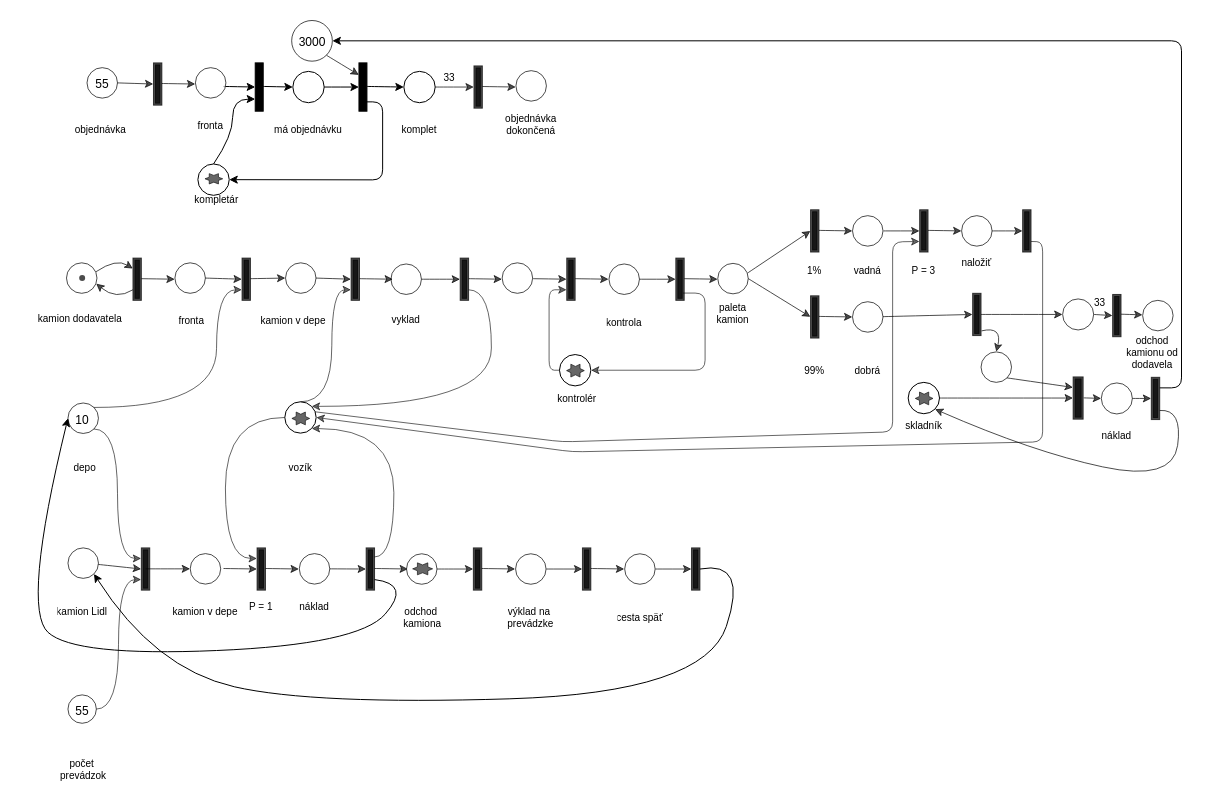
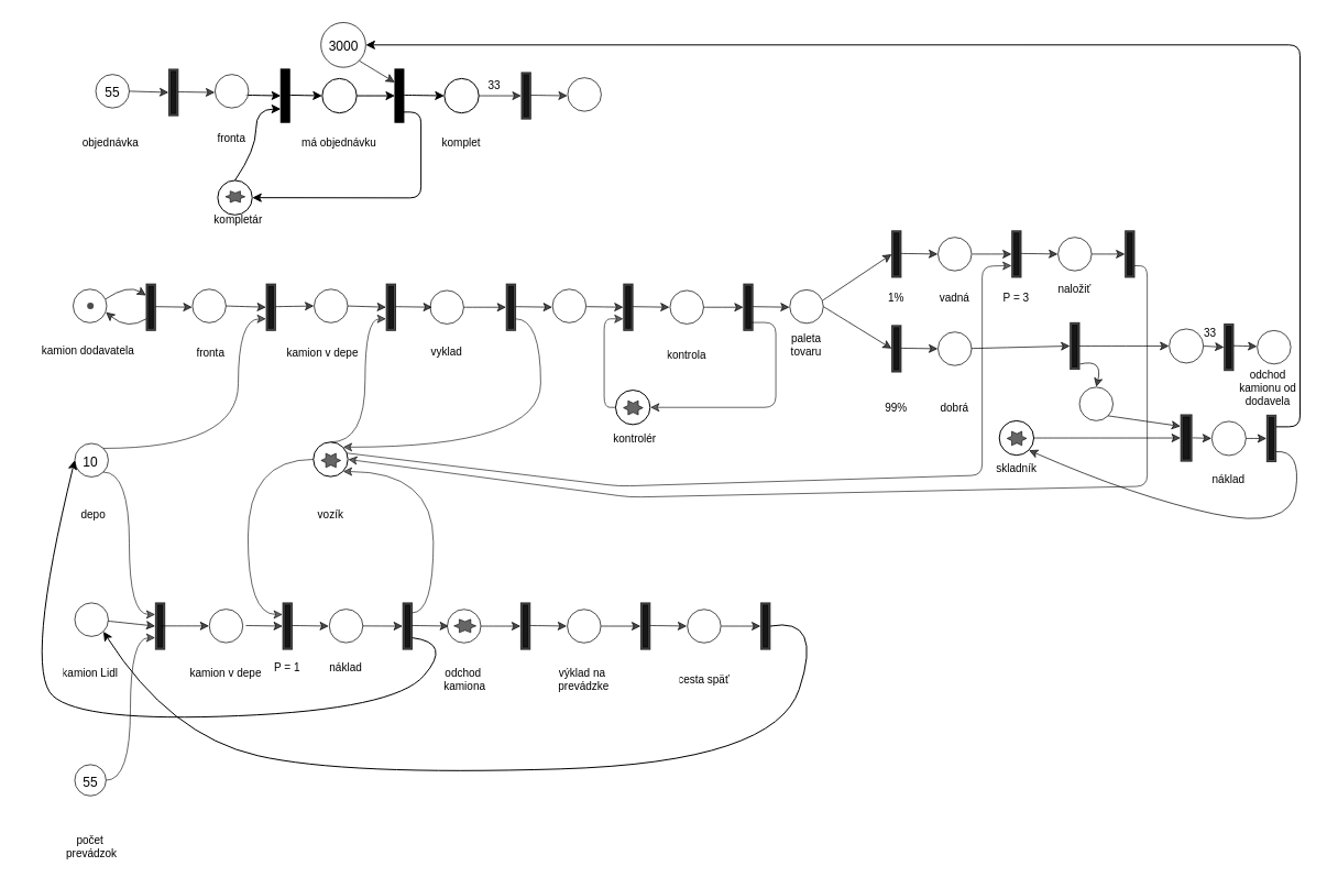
- <mxCell id="161" value="objednávka&#10;dokončená" style="text;strokeColor=none;fillColor=none;align=center;verticalAlign=middle;spacingLeft=4;spacingRight=4;overflow=hidden;points=[[0,0.5],[1,0.5]];portConstraint=eastwest;rotatable=0;fontSize=10;snapToPoint=0;opacity=70;rounded=0;direction=west;" vertex="1" parent="1"><mxGeometry x="494.62" y="107.67" width="72.09" height="31.7" as="geometry" /></mxCell>
- <mxCell id="122" value="paleta&#10;kamion" style="text;strokeColor=none;fillColor=none;align=center;verticalAlign=middle;spacingLeft=4;spacingRight=4;overflow=hidden;points=[[0,0.5],[1,0.5]];portConstraint=eastwest;rotatable=0;fontSize=10;snapToPoint=0;opacity=70;rounded=0;direction=west;" parent="1" vertex="1"><mxGeometry x="710.316" y="297.569" width="44.409" height="31.698" as="geometry" /></mxCell>
+ <mxCell id="122" value="paleta&#10;tovaru" style="text;strokeColor=none;fillColor=none;align=center;verticalAlign=middle;spacingLeft=4;spacingRight=4;overflow=hidden;points=[[0,0.5],[1,0.5]];portConstraint=eastwest;rotatable=0;fontSize=10;snapToPoint=0;opacity=70;rounded=0;direction=west;" parent="1" vertex="1"><mxGeometry x="710.316" y="297.569" width="44.409" height="31.698" as="geometry" /></mxCell>
